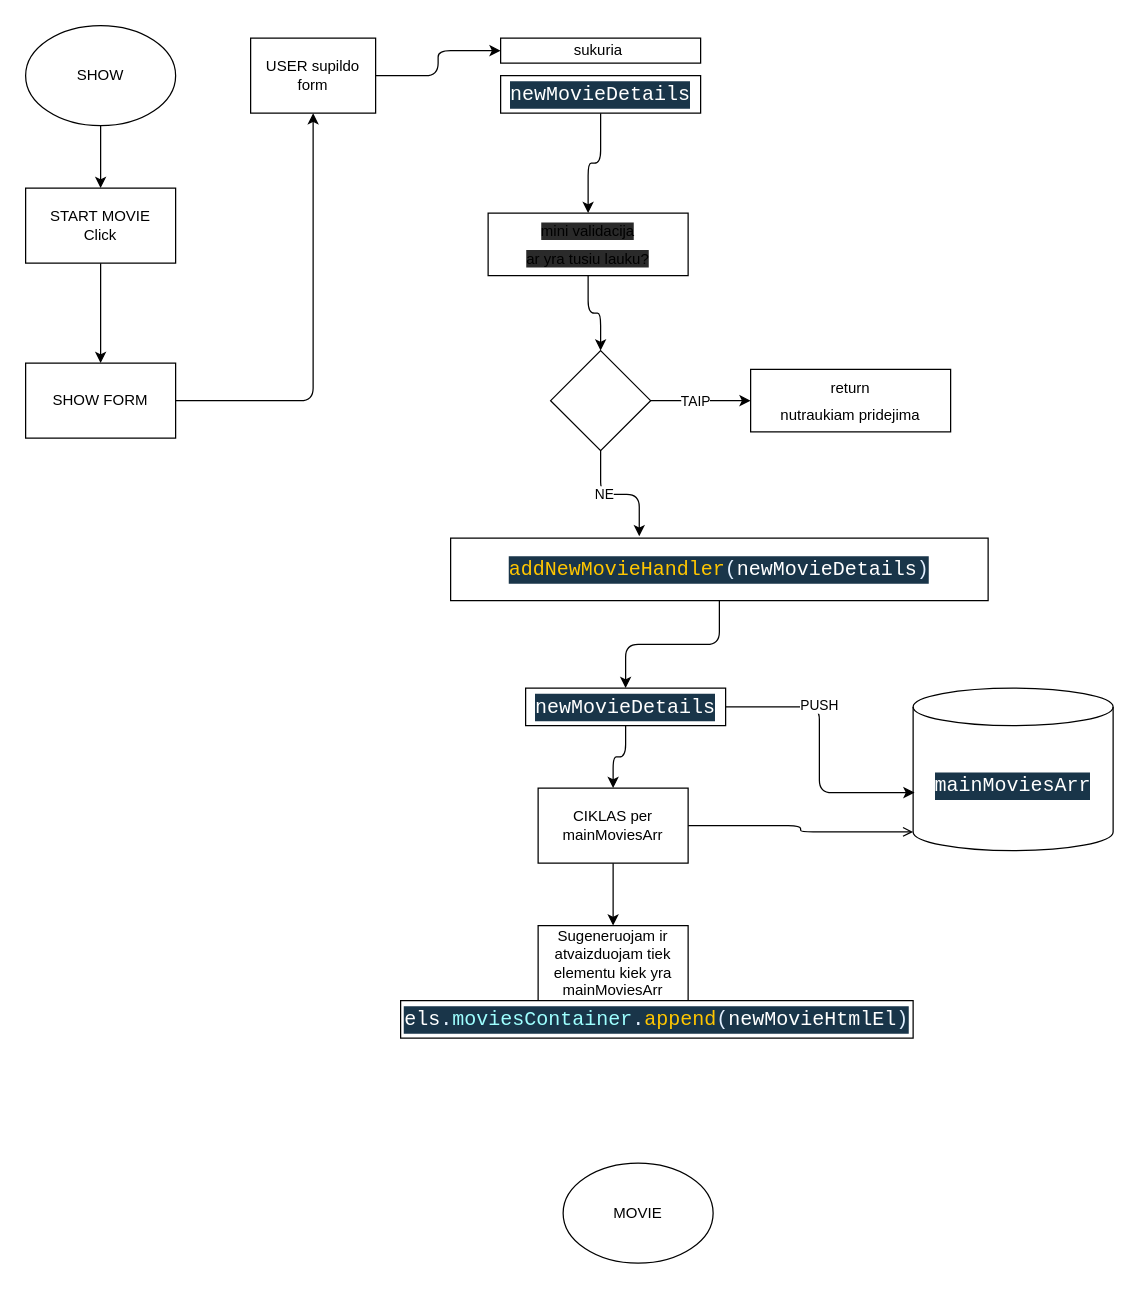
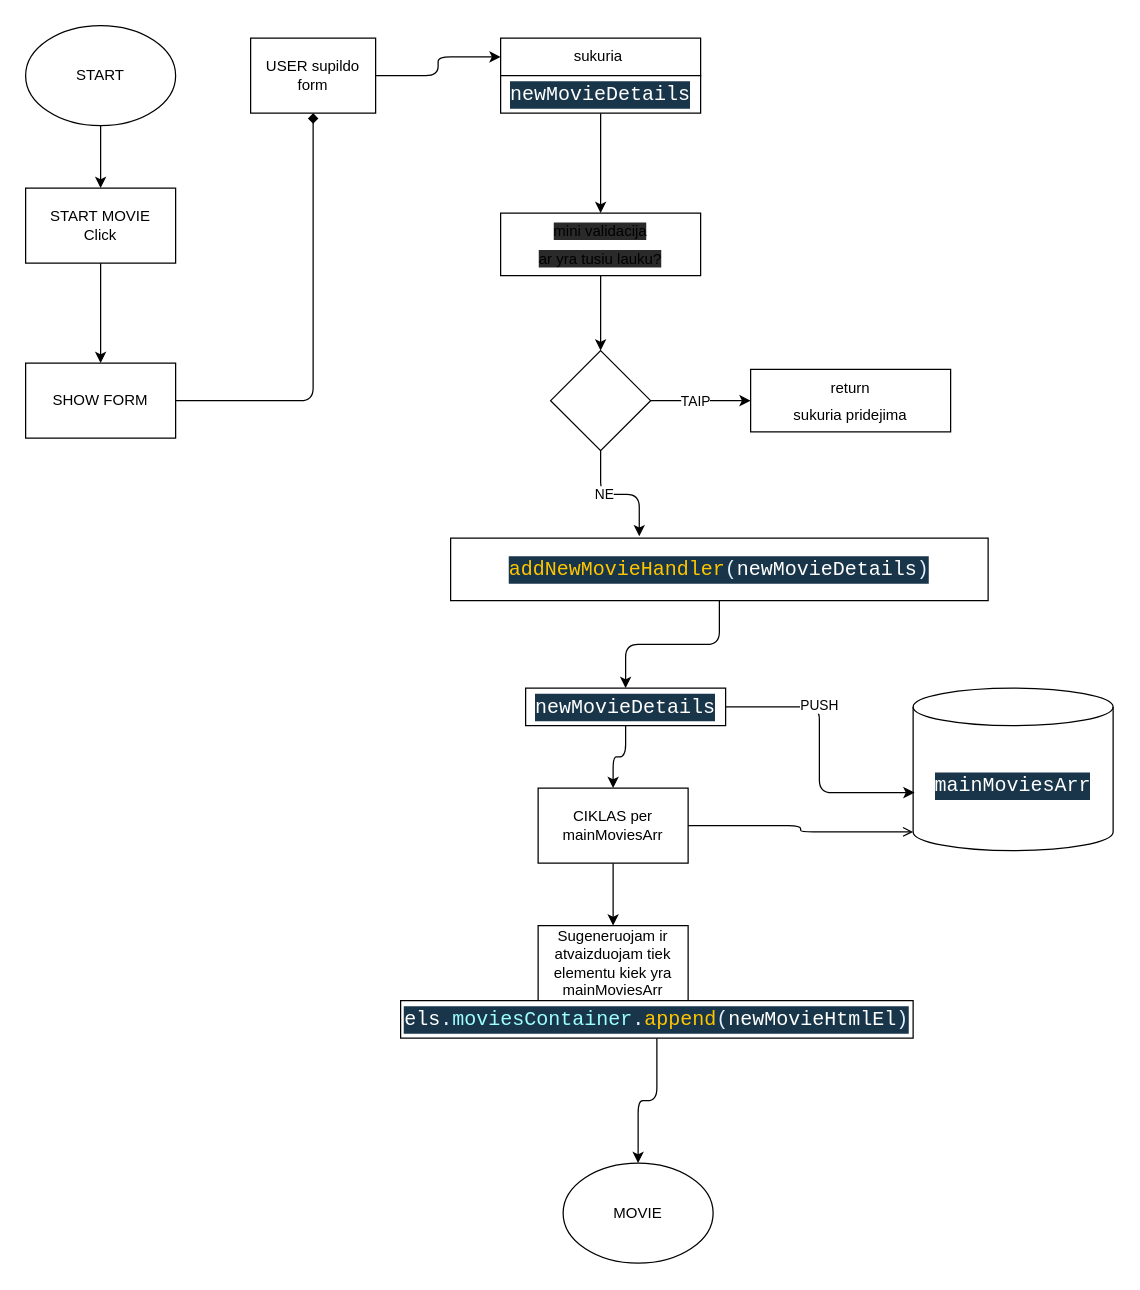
- <mxCell id="10" value="sukuria&amp;nbsp;" style="rounded=0;whiteSpace=wrap;html=1;" vertex="1" parent="1"><mxGeometry x="400" y="30" width="160" height="20" as="geometry" /></mxCell>
+ <mxCell id="10" value="sukuria&amp;nbsp;" style="rounded=0;whiteSpace=wrap;html=1;" vertex="1" parent="1"><mxGeometry x="400" y="30" width="160" height="30" as="geometry" /></mxCell>
- <mxCell id="3" value="SHOW" style="ellipse;whiteSpace=wrap;html=1;" vertex="1" parent="1"><mxGeometry x="20" y="20" width="120" height="80" as="geometry" /></mxCell>
+ <mxCell id="3" value="START" style="ellipse;whiteSpace=wrap;html=1;" vertex="1" parent="1"><mxGeometry x="20" y="20" width="120" height="80" as="geometry" /></mxCell>
- <mxCell id="6" value="" style="edgeStyle=orthogonalEdgeStyle;html=1;" edge="1" parent="1" source="7" target="9"><mxGeometry relative="1" as="geometry" /></mxCell>
+ <mxCell id="6" value="" style="edgeStyle=orthogonalEdgeStyle;html=1;endArrow=diamond;" edge="1" parent="1" source="7" target="9"><mxGeometry relative="1" as="geometry" /></mxCell>
- <mxCell id="14" value="&lt;div style=&quot;line-height: 22px&quot;&gt;&lt;span style=&quot;background-color: rgb(42 , 42 , 42)&quot;&gt;mini validacija&lt;/span&gt;&lt;/div&gt;&lt;div style=&quot;line-height: 22px&quot;&gt;&lt;span style=&quot;background-color: rgb(42 , 42 , 42)&quot;&gt;ar yra tusiu lauku?&lt;/span&gt;&lt;/div&gt;" style="rounded=0;whiteSpace=wrap;html=1;" vertex="1" parent="1"><mxGeometry x="390" y="170" width="160" height="50" as="geometry" /></mxCell>
+ <mxCell id="14" value="&lt;div style=&quot;line-height: 22px&quot;&gt;&lt;span style=&quot;background-color: rgb(42 , 42 , 42)&quot;&gt;mini validacija&lt;/span&gt;&lt;/div&gt;&lt;div style=&quot;line-height: 22px&quot;&gt;&lt;span style=&quot;background-color: rgb(42 , 42 , 42)&quot;&gt;ar yra tusiu lauku?&lt;/span&gt;&lt;/div&gt;" style="rounded=0;whiteSpace=wrap;html=1;" vertex="1" parent="1"><mxGeometry x="400" y="170" width="160" height="50" as="geometry" /></mxCell>
- <mxCell id="20" value="&lt;div style=&quot;line-height: 22px&quot;&gt;return&lt;/div&gt;&lt;div style=&quot;line-height: 22px&quot;&gt;nutraukiam pridejima&lt;/div&gt;" style="rounded=0;whiteSpace=wrap;html=1;" vertex="1" parent="1"><mxGeometry x="600" y="295" width="160" height="50" as="geometry" /></mxCell>
+ <mxCell id="20" value="&lt;div style=&quot;line-height: 22px&quot;&gt;return&lt;/div&gt;&lt;div style=&quot;line-height: 22px&quot;&gt;sukuria pridejima&lt;/div&gt;" style="rounded=0;whiteSpace=wrap;html=1;" vertex="1" parent="1"><mxGeometry x="600" y="295" width="160" height="50" as="geometry" /></mxCell>
+ <mxCell id="32" style="edgeStyle=orthogonalEdgeStyle;html=1;entryX=0.5;entryY=0;entryDx=0;entryDy=0;" edge="1" parent="1" source="33" target="34"><mxGeometry relative="1" as="geometry" /></mxCell>
